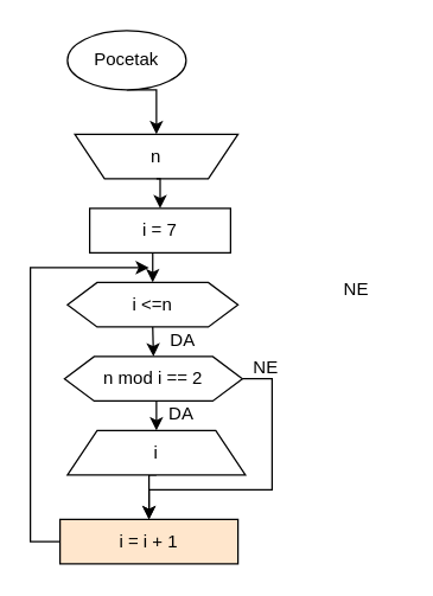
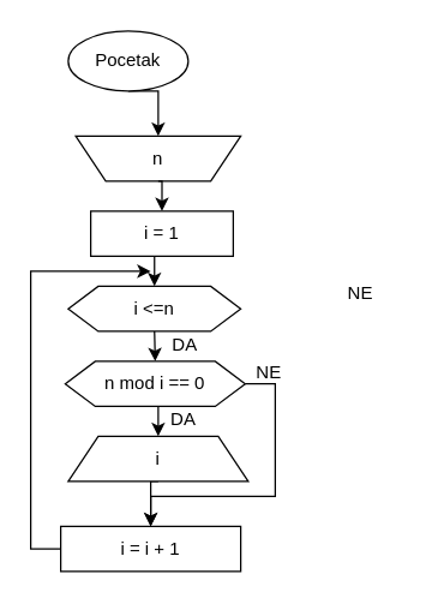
- <mxCell id="8" value="i = 7" style="rounded=0;whiteSpace=wrap;html=1;" vertex="1" parent="1"><mxGeometry x="60" y="140" width="95" height="30" as="geometry" /></mxCell>
+ <mxCell id="8" value="i = 1" style="rounded=0;whiteSpace=wrap;html=1;" vertex="1" parent="1"><mxGeometry x="60" y="140" width="95" height="30" as="geometry" /></mxCell>
- <mxCell id="13" value="n mod i == 2" style="shape=hexagon;perimeter=hexagonPerimeter2;whiteSpace=wrap;html=1;fixedSize=1;" vertex="1" parent="1"><mxGeometry x="43" y="240" width="120" height="30" as="geometry" /></mxCell>
+ <mxCell id="13" value="n mod i == 0" style="shape=hexagon;perimeter=hexagonPerimeter2;whiteSpace=wrap;html=1;fixedSize=1;" vertex="1" parent="1"><mxGeometry x="43" y="240" width="120" height="30" as="geometry" /></mxCell>
- <mxCell id="17" value="i = i + 1" style="rounded=0;whiteSpace=wrap;html=1;fillColor=#ffe6cc;" vertex="1" parent="1"><mxGeometry x="40" y="350" width="120" height="30" as="geometry" /></mxCell>
+ <mxCell id="17" value="i = i + 1" style="rounded=0;whiteSpace=wrap;html=1;" vertex="1" parent="1"><mxGeometry x="40" y="350" width="120" height="30" as="geometry" /></mxCell>
